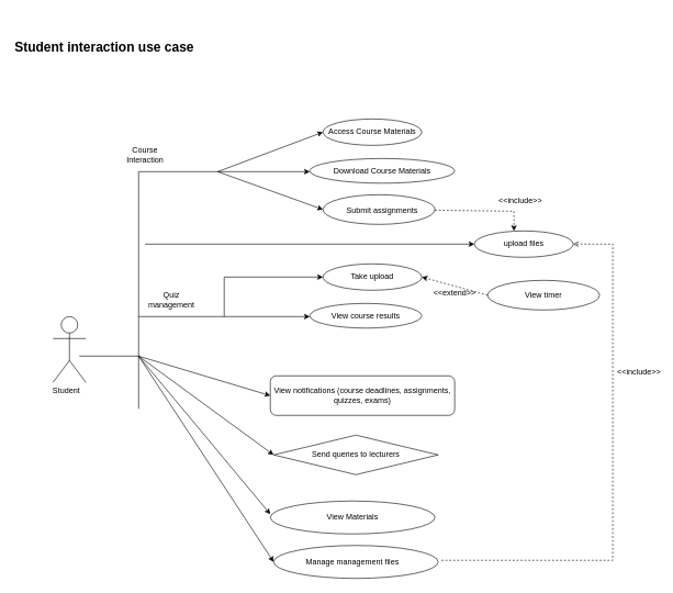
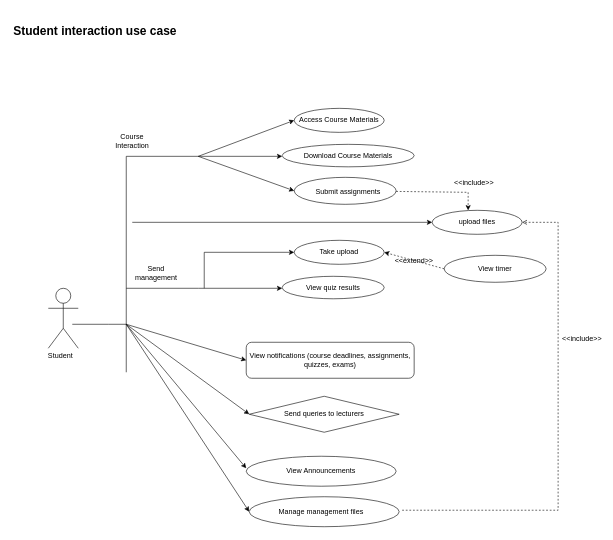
- <mxCell id="42" value="Student interaction use case" style="text;html=1;align=left;verticalAlign=middle;whiteSpace=wrap;rounded=0;fontSize=20;fontStyle=1" vertex="1" parent="1"><mxGeometry x="20" y="40" width="370" height="60" as="geometry" /></mxCell>
+ <mxCell id="42" value="Student interaction use case" style="text;html=1;align=left;verticalAlign=middle;whiteSpace=wrap;rounded=0;fontSize=20;fontStyle=1" vertex="1" parent="1"><mxGeometry x="20" y="20" width="370" height="60" as="geometry" /></mxCell>
- <mxCell id="32" value="&amp;lt;&amp;lt;extend&amp;gt;&amp;gt;" style="text;html=1;align=center;verticalAlign=middle;whiteSpace=wrap;rounded=0;" vertex="1" parent="1"><mxGeometry x="660" y="430" width="60" height="30" as="geometry" /></mxCell>
+ <mxCell id="32" value="&amp;lt;&amp;lt;extend&amp;gt;&amp;gt;" style="text;html=1;align=center;verticalAlign=middle;whiteSpace=wrap;rounded=0;" vertex="1" parent="1"><mxGeometry x="660" y="420" width="60" height="30" as="geometry" /></mxCell>
- <mxCell id="20" value="Quiz management" style="text;html=1;align=center;verticalAlign=middle;whiteSpace=wrap;rounded=0;" vertex="1" parent="1"><mxGeometry x="230" y="440" width="60" height="30" as="geometry" /></mxCell>
+ <mxCell id="20" value="Send management" style="text;html=1;align=center;verticalAlign=middle;whiteSpace=wrap;rounded=0;" vertex="1" parent="1"><mxGeometry x="230" y="440" width="60" height="30" as="geometry" /></mxCell>
- <mxCell id="16" value="View course results" style="ellipse;whiteSpace=wrap;html=1;" vertex="1" parent="1"><mxGeometry x="470" y="460" width="170" height="37.5" as="geometry" /></mxCell>
+ <mxCell id="16" value="View quiz results" style="ellipse;whiteSpace=wrap;html=1;" vertex="1" parent="1"><mxGeometry x="470" y="460" width="170" height="37.5" as="geometry" /></mxCell>
- <mxCell id="39" value="View Materials" style="text;html=1;align=center;verticalAlign=middle;whiteSpace=wrap;rounded=0;" vertex="1" parent="1"><mxGeometry x="445" y="772.5" width="180" height="25" as="geometry" /></mxCell>
+ <mxCell id="39" value="View Announcements" style="text;html=1;align=center;verticalAlign=middle;whiteSpace=wrap;rounded=0;" vertex="1" parent="1"><mxGeometry x="445" y="772.5" width="180" height="25" as="geometry" /></mxCell>
